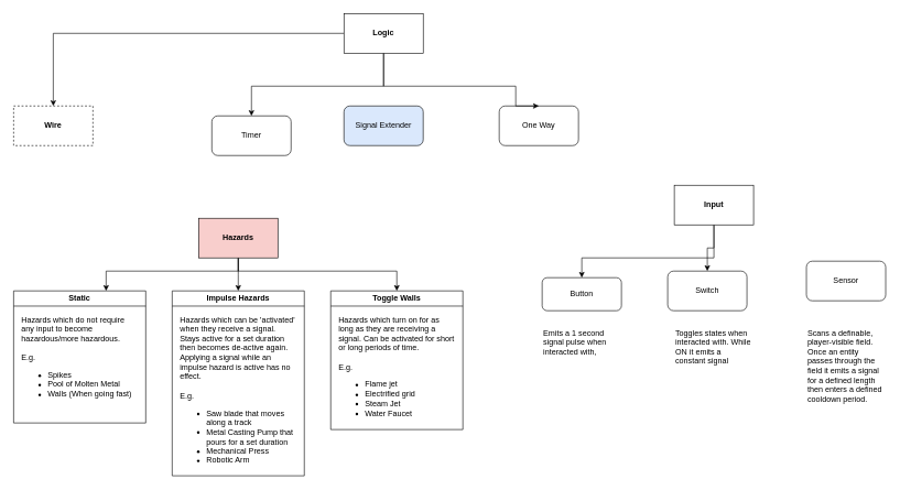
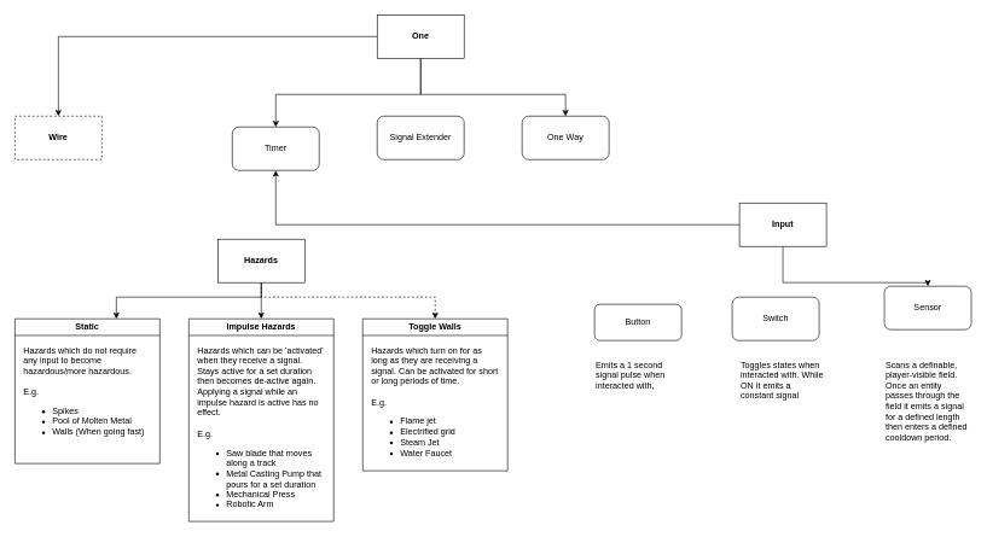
- <mxCell id="21" value="Logic" style="rounded=0;whiteSpace=wrap;html=1;fontStyle=1" vertex="1" parent="1"><mxGeometry x="520" y="20" width="120" height="60" as="geometry" /></mxCell>
+ <mxCell id="21" value="One" style="rounded=0;whiteSpace=wrap;html=1;fontStyle=1" vertex="1" parent="1"><mxGeometry x="520" y="20" width="120" height="60" as="geometry" /></mxCell>
- <mxCell id="16" value="Signal Extender" style="rounded=1;whiteSpace=wrap;html=1;fillColor=#dae8fc;" vertex="1" parent="1"><mxGeometry x="520" y="160" width="120" height="60" as="geometry" /></mxCell>
+ <mxCell id="16" value="Signal Extender" style="rounded=1;whiteSpace=wrap;html=1;" vertex="1" parent="1"><mxGeometry x="520" y="160" width="120" height="60" as="geometry" /></mxCell>
- <mxCell id="17" value="One Way" style="rounded=1;whiteSpace=wrap;html=1;" vertex="1" parent="1"><mxGeometry x="755" y="160" width="120" height="60" as="geometry" /></mxCell>
+ <mxCell id="17" value="One Way" style="rounded=1;whiteSpace=wrap;html=1;" vertex="1" parent="1"><mxGeometry x="720" y="160" width="120" height="60" as="geometry" /></mxCell>
- <mxCell id="7" value="Hazards" style="rounded=0;whiteSpace=wrap;html=1;fontStyle=1;fillColor=#f8cecc;" vertex="1" parent="1"><mxGeometry x="300" y="330" width="120" height="60" as="geometry" /></mxCell>
+ <mxCell id="7" value="Hazards" style="rounded=0;whiteSpace=wrap;html=1;fontStyle=1" vertex="1" parent="1"><mxGeometry x="300" y="330" width="120" height="60" as="geometry" /></mxCell>
- <mxCell id="13" style="edgeStyle=orthogonalEdgeStyle;rounded=0;orthogonalLoop=1;jettySize=auto;html=1;entryX=0.5;entryY=0;entryDx=0;entryDy=0;" edge="1" parent="1" source="14" target="9"><mxGeometry relative="1" as="geometry" /></mxCell>
+ <mxCell id="13" style="edgeStyle=orthogonalEdgeStyle;rounded=0;orthogonalLoop=1;jettySize=auto;html=1;" edge="1" parent="1" source="14" target="15"><mxGeometry relative="1" as="geometry" /></mxCell>
- <mxCell id="11" style="edgeStyle=orthogonalEdgeStyle;rounded=0;orthogonalLoop=1;jettySize=auto;html=1;entryX=0.5;entryY=0;entryDx=0;entryDy=0;" edge="1" parent="1" source="14" target="8"><mxGeometry relative="1" as="geometry"><Array as="points"><mxPoint x="1080" y="390" /><mxPoint x="880" y="390" /></Array></mxGeometry></mxCell>
+ <mxCell id="12" style="edgeStyle=orthogonalEdgeStyle;rounded=0;orthogonalLoop=1;jettySize=auto;html=1;entryX=0.5;entryY=0;entryDx=0;entryDy=0;" edge="1" parent="1" source="14" target="10"><mxGeometry relative="1" as="geometry"><Array as="points"><mxPoint x="1080" y="390" /><mxPoint x="1280" y="390" /></Array></mxGeometry></mxCell>
- <mxCell id="6" style="edgeStyle=orthogonalEdgeStyle;rounded=0;orthogonalLoop=1;jettySize=auto;html=1;entryX=0.5;entryY=0;entryDx=0;entryDy=0;" edge="1" parent="1" source="7" target="24"><mxGeometry relative="1" as="geometry"><Array as="points"><mxPoint x="360" y="410" /><mxPoint x="600" y="410" /></Array></mxGeometry></mxCell>
+ <mxCell id="6" style="edgeStyle=orthogonalEdgeStyle;rounded=0;orthogonalLoop=1;jettySize=auto;html=1;entryX=0.5;entryY=0;entryDx=0;entryDy=0;dashed=1;" edge="1" parent="1" source="7" target="24"><mxGeometry relative="1" as="geometry"><Array as="points"><mxPoint x="360" y="410" /><mxPoint x="600" y="410" /></Array></mxGeometry></mxCell>
